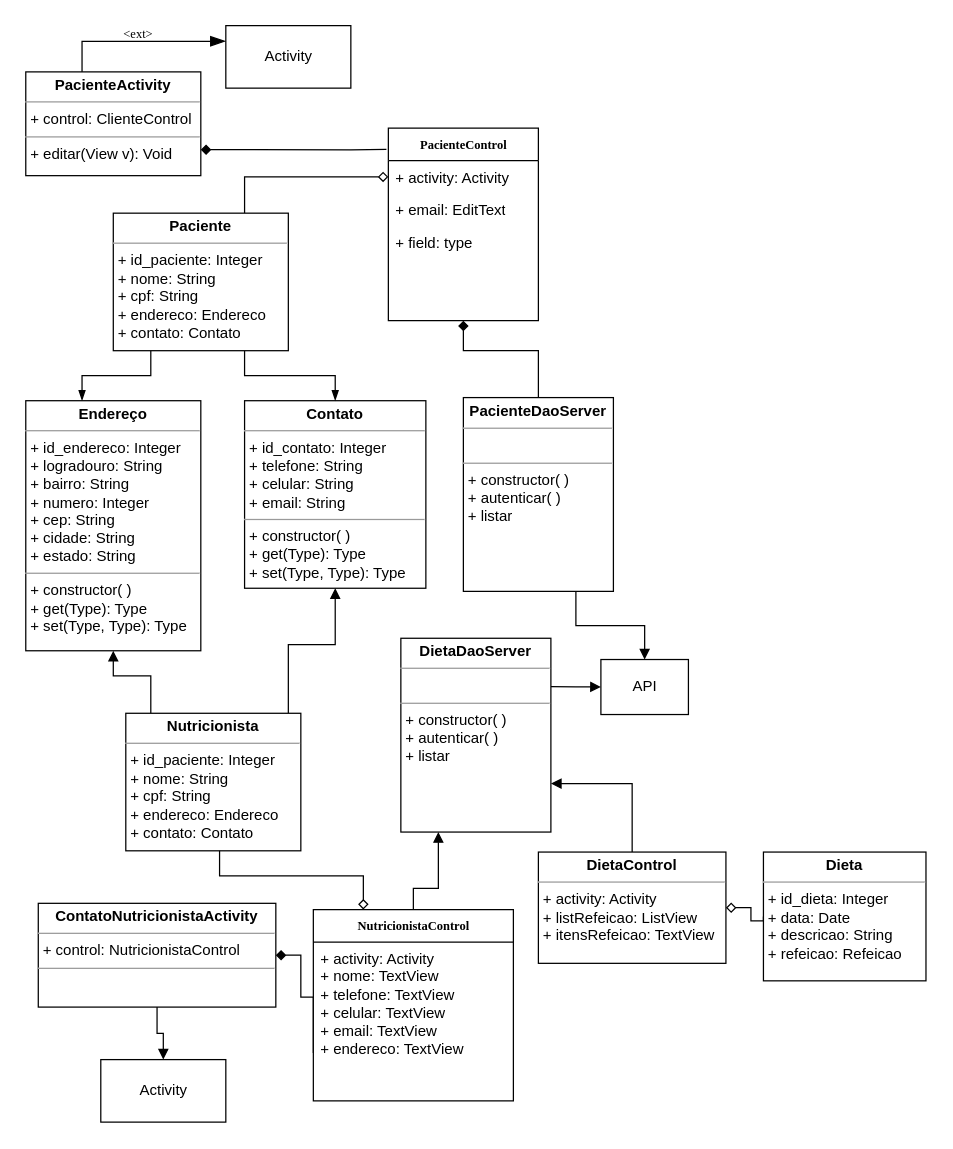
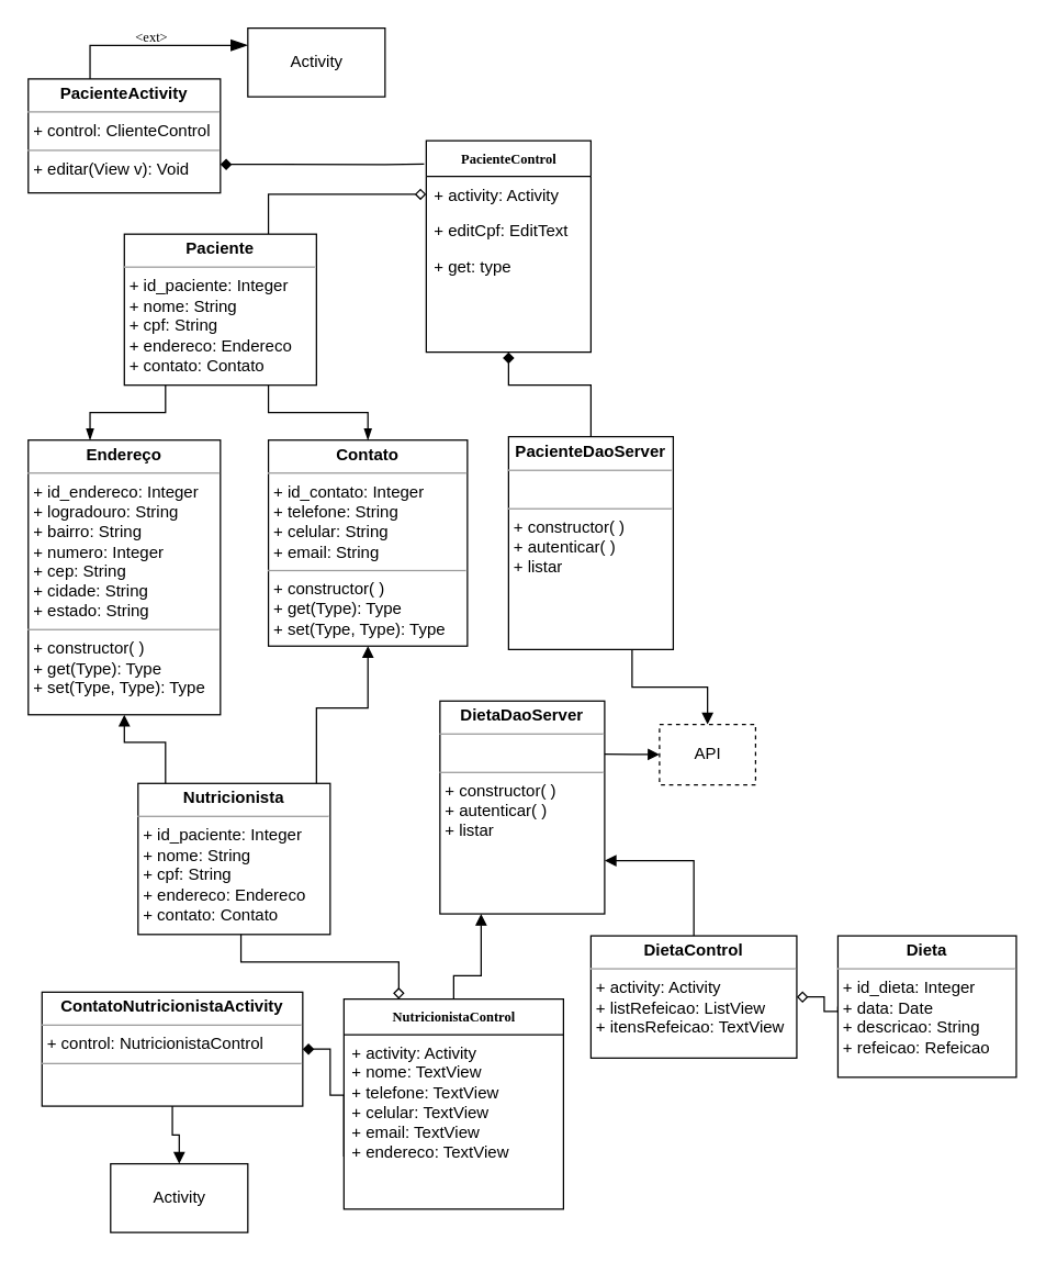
- <mxCell id="4" value="+ email: EditText" style="text;html=1;strokeColor=none;fillColor=none;align=left;verticalAlign=top;spacingLeft=4;spacingRight=4;whiteSpace=wrap;overflow=hidden;rotatable=0;points=[[0,0.5],[1,0.5]];portConstraint=eastwest;" parent="2" vertex="1"><mxGeometry y="52" width="120" height="26" as="geometry" /></mxCell>
+ <mxCell id="4" value="+ editCpf: EditText" style="text;html=1;strokeColor=none;fillColor=none;align=left;verticalAlign=top;spacingLeft=4;spacingRight=4;whiteSpace=wrap;overflow=hidden;rotatable=0;points=[[0,0.5],[1,0.5]];portConstraint=eastwest;" parent="2" vertex="1"><mxGeometry y="52" width="120" height="26" as="geometry" /></mxCell>
- <mxCell id="5" value="+ field: type" style="text;html=1;strokeColor=none;fillColor=none;align=left;verticalAlign=top;spacingLeft=4;spacingRight=4;whiteSpace=wrap;overflow=hidden;rotatable=0;points=[[0,0.5],[1,0.5]];portConstraint=eastwest;" parent="2" vertex="1"><mxGeometry y="78" width="120" height="26" as="geometry" /></mxCell>
+ <mxCell id="5" value="+ get: type" style="text;html=1;strokeColor=none;fillColor=none;align=left;verticalAlign=top;spacingLeft=4;spacingRight=4;whiteSpace=wrap;overflow=hidden;rotatable=0;points=[[0,0.5],[1,0.5]];portConstraint=eastwest;" parent="2" vertex="1"><mxGeometry y="78" width="120" height="26" as="geometry" /></mxCell>
- <mxCell id="29" value="API" style="html=1;" vertex="1" parent="1"><mxGeometry x="480" y="527" width="70" height="44" as="geometry" /></mxCell>
+ <mxCell id="29" value="API" style="html=1;dashed=1;" vertex="1" parent="1"><mxGeometry x="480" y="527" width="70" height="44" as="geometry" /></mxCell>
